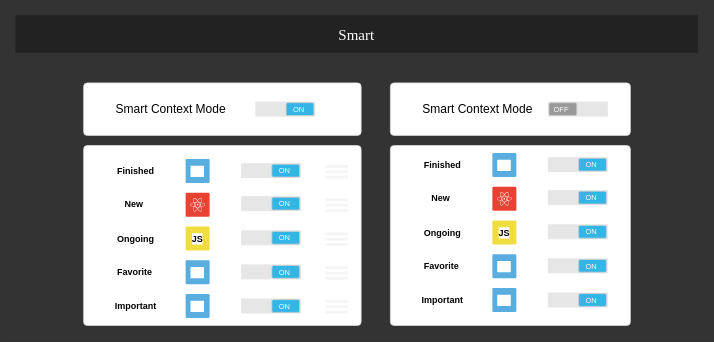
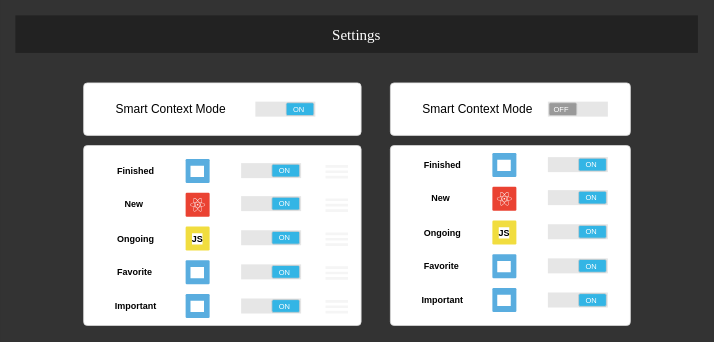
- <mxCell id="5" value="&lt;font style=&quot;font-size: 20px&quot;&gt;&lt;font color=&quot;#ffffff&quot;&gt;Smart&lt;/font&gt;&lt;/font&gt;" style="html=1;shadow=0;dashed=0;shape=mxgraph.bootstrap.rect;fillColor=#222222;strokeColor=none;whiteSpace=wrap;rounded=0;fontSize=12;fontColor=#000000;align=center;fontFamily=Montserrat;FType=g;" vertex="1" parent="1"><mxGeometry x="20" y="20" width="910" height="50" as="geometry" /></mxCell>
+ <mxCell id="5" value="&lt;font style=&quot;font-size: 20px&quot;&gt;&lt;font color=&quot;#ffffff&quot;&gt;Settings&lt;/font&gt;&lt;/font&gt;" style="html=1;shadow=0;dashed=0;shape=mxgraph.bootstrap.rect;fillColor=#222222;strokeColor=none;whiteSpace=wrap;rounded=0;fontSize=12;fontColor=#000000;align=center;fontFamily=Montserrat;FType=g;" vertex="1" parent="1"><mxGeometry x="20" y="20" width="910" height="50" as="geometry" /></mxCell>
